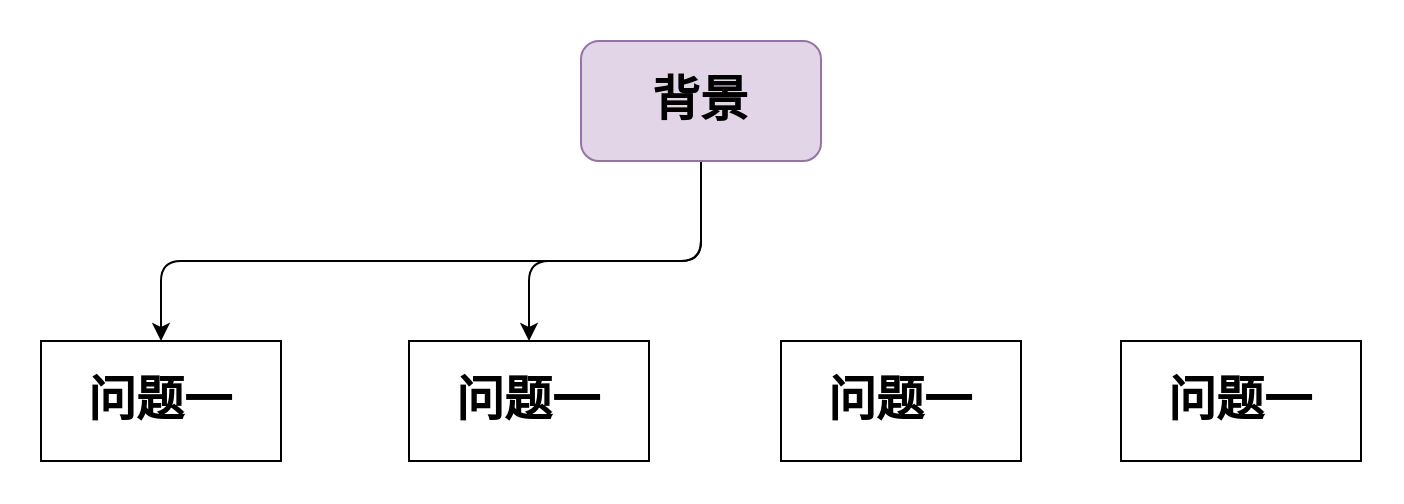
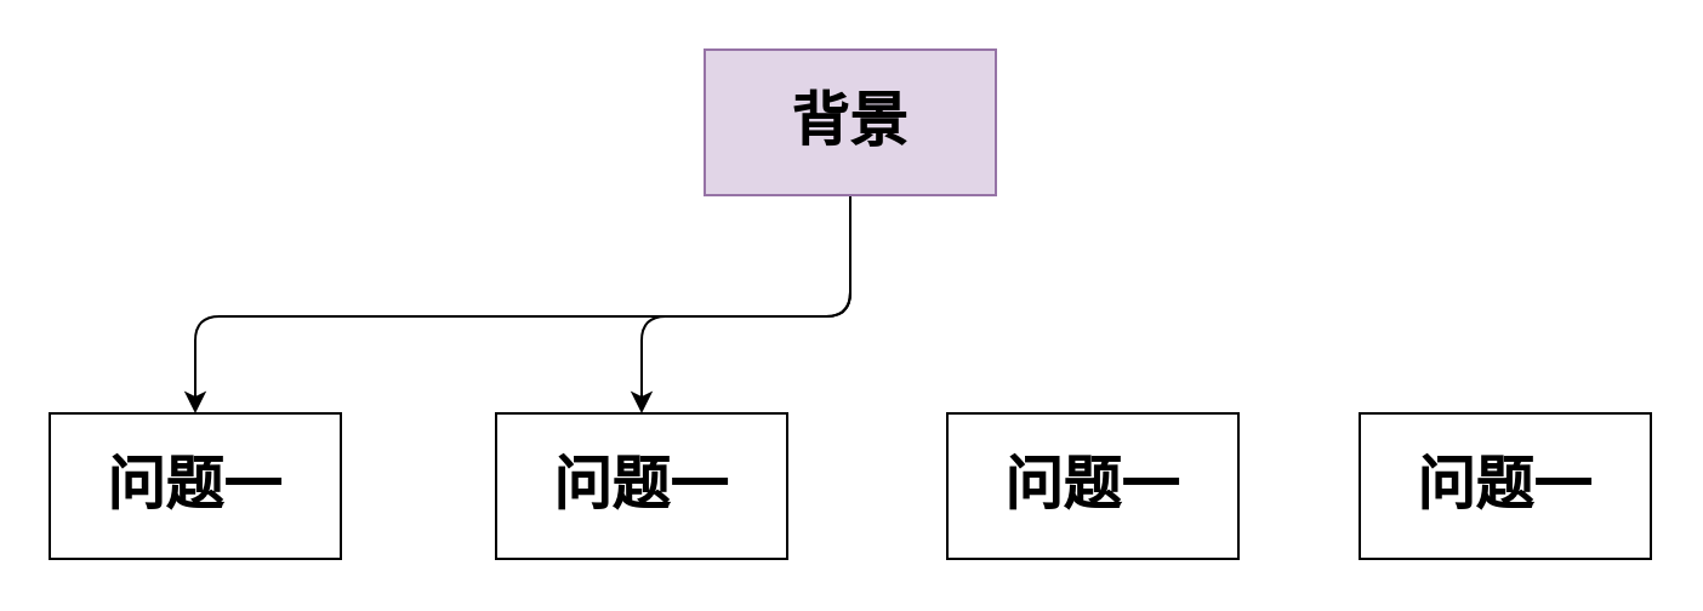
- <mxCell id="5" value="背景" style="rounded=1;whiteSpace=wrap;html=1;fontFamily=Times New Roman;fillColor=#e1d5e7;strokeColor=#9673a6;labelBackgroundColor=none;labelBorderColor=none;fontSize=24;fontStyle=1" parent="1" vertex="1"><mxGeometry x="290" y="20" width="120" height="60" as="geometry" /></mxCell>
+ <mxCell id="5" value="背景" style="whiteSpace=wrap;html=1;fontFamily=Times New Roman;fillColor=#e1d5e7;strokeColor=#9673a6;labelBackgroundColor=none;labelBorderColor=none;fontSize=24;fontStyle=1;rounded=0;" parent="1" vertex="1"><mxGeometry x="290" y="20" width="120" height="60" as="geometry" /></mxCell>
